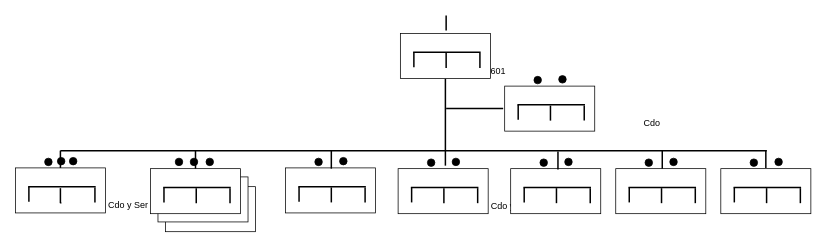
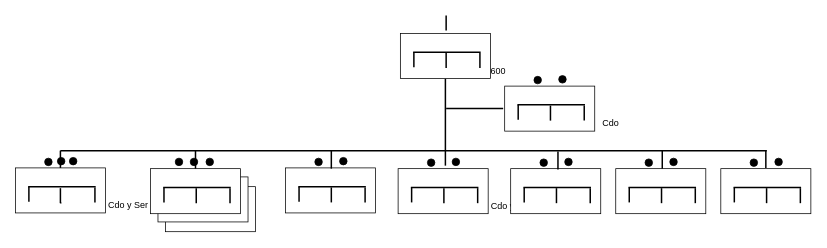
- <mxCell id="111" value="601" style="text;html=1;align=center;verticalAlign=middle;resizable=0;points=[];autosize=1;strokeColor=none;fillColor=none;" vertex="1" parent="104"><mxGeometry x="110" y="64" width="40" height="20" as="geometry" /></mxCell>
+ <mxCell id="111" value="600" style="text;html=1;align=center;verticalAlign=middle;resizable=0;points=[];autosize=1;strokeColor=none;fillColor=none;" vertex="1" parent="104"><mxGeometry x="110" y="64" width="40" height="20" as="geometry" /></mxCell>
- <mxCell id="11" value="Cdo" style="text;html=1;align=center;verticalAlign=middle;resizable=0;points=[];autosize=1;strokeColor=none;fillColor=none;" vertex="1" parent="1"><mxGeometry x="848" y="154" width="40" height="20" as="geometry" /></mxCell>
+ <mxCell id="11" value="Cdo" style="text;html=1;align=center;verticalAlign=middle;resizable=0;points=[];autosize=1;strokeColor=none;fillColor=none;" vertex="1" parent="1"><mxGeometry x="793" y="154" width="40" height="20" as="geometry" /></mxCell>
